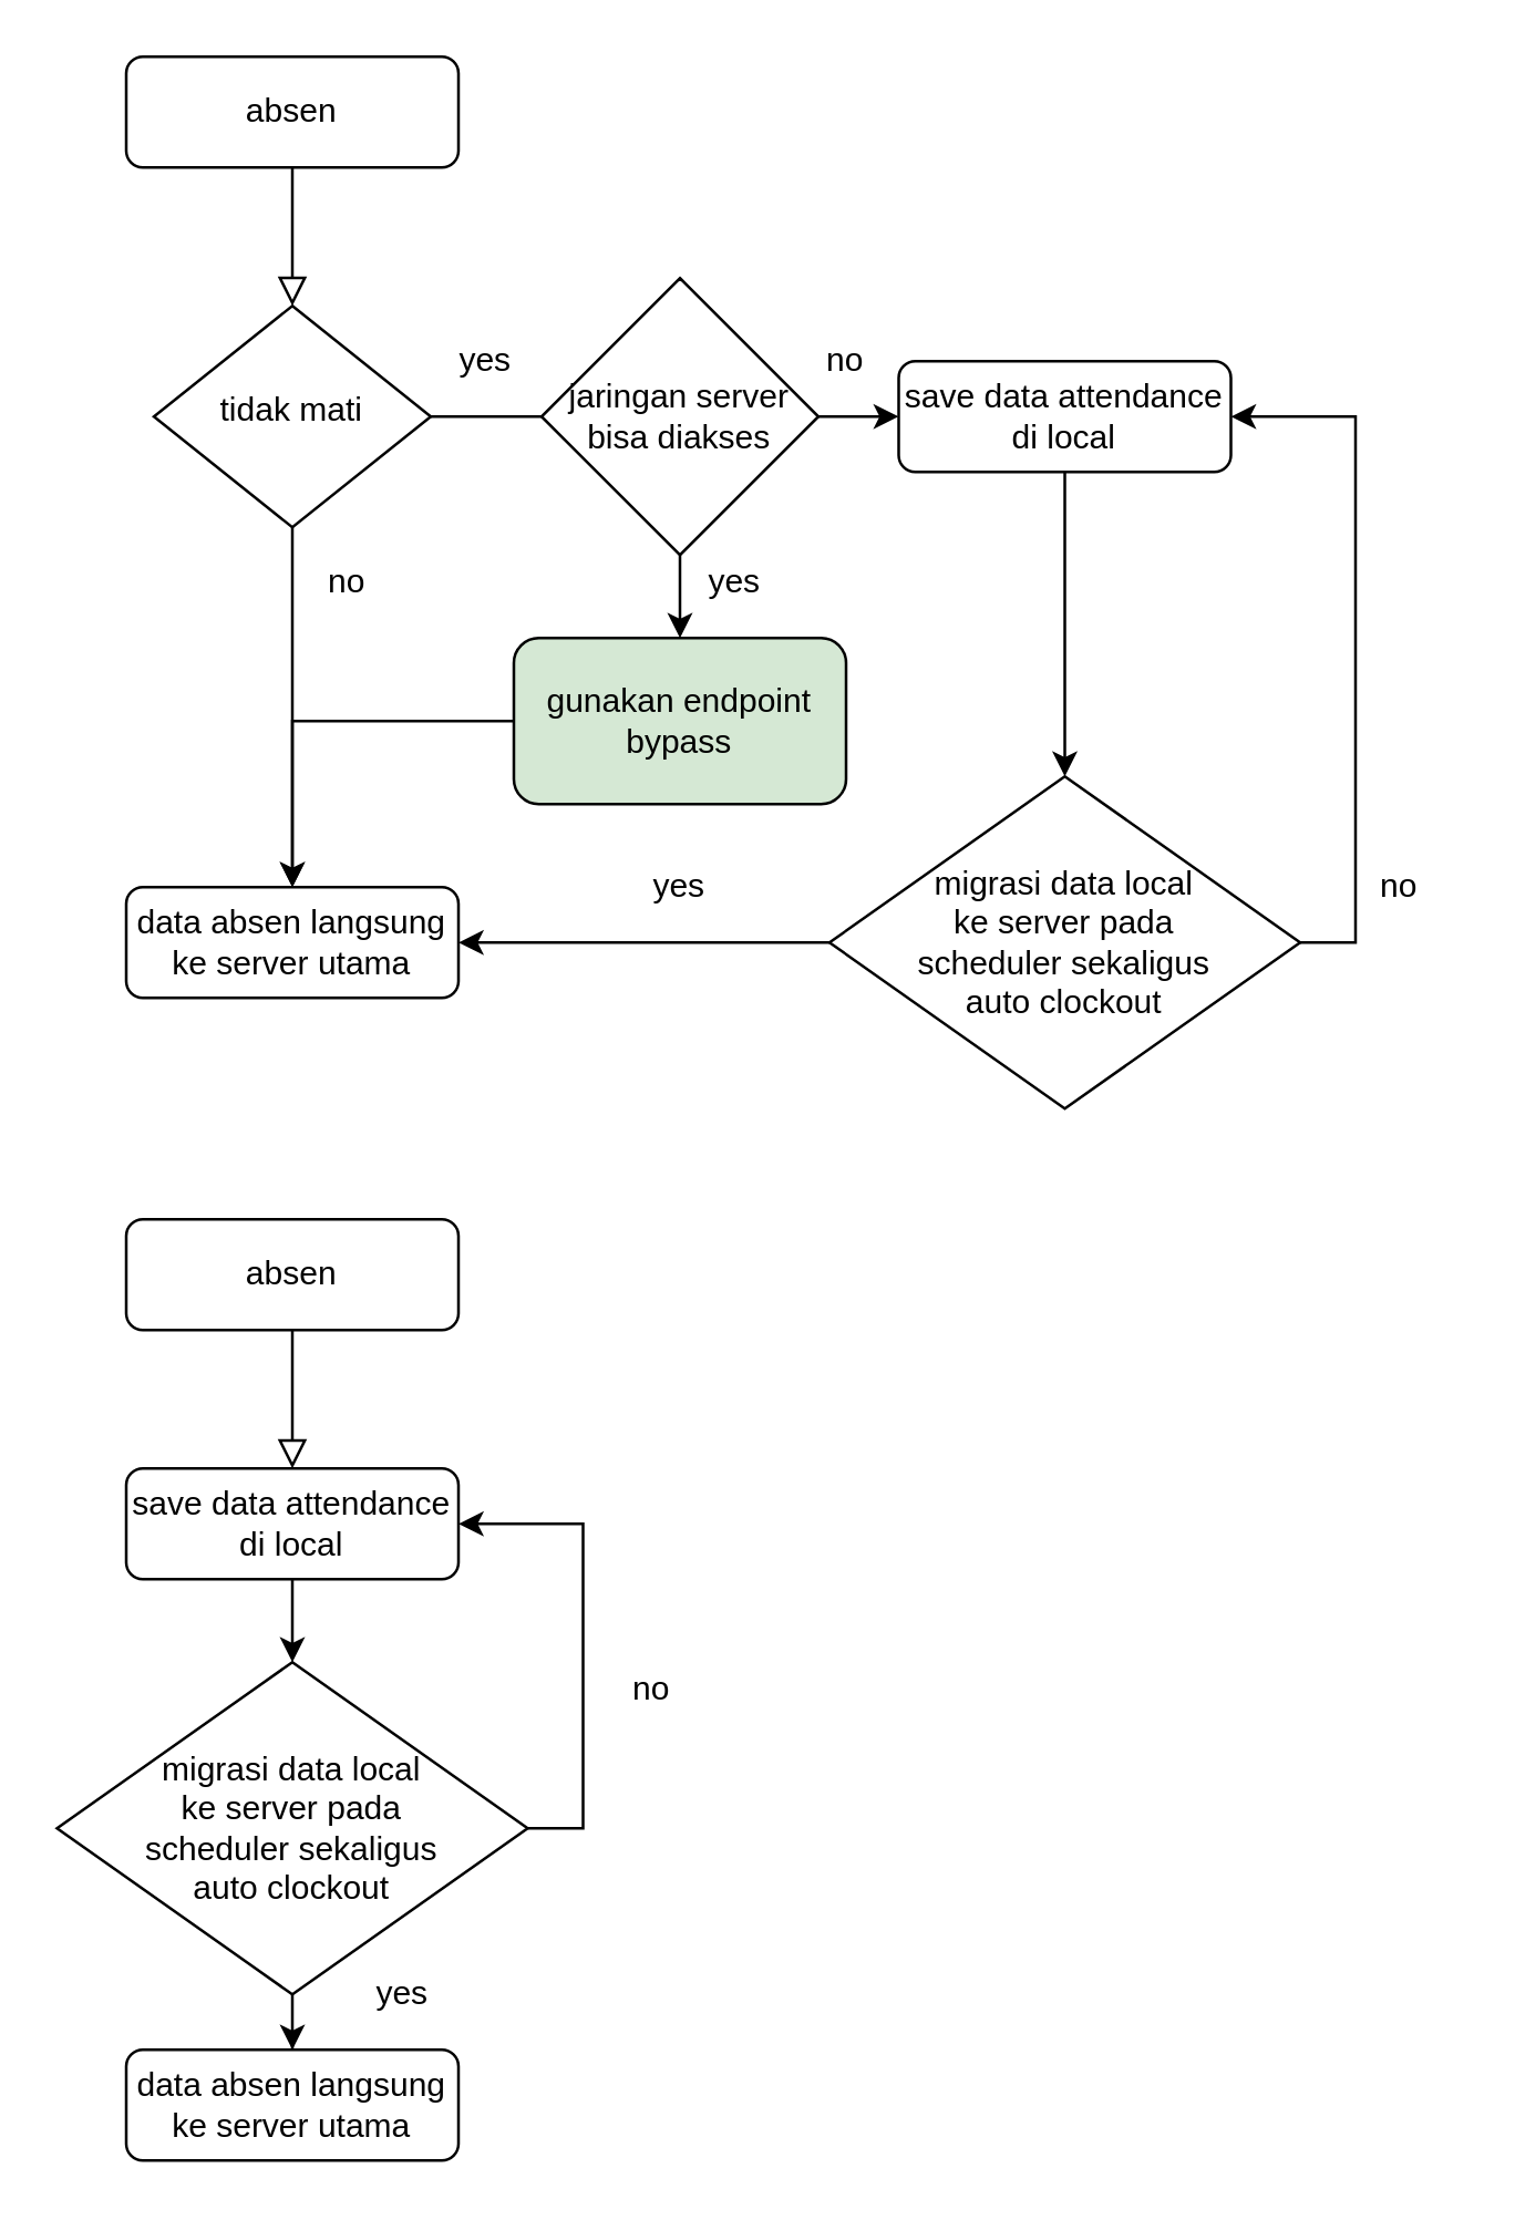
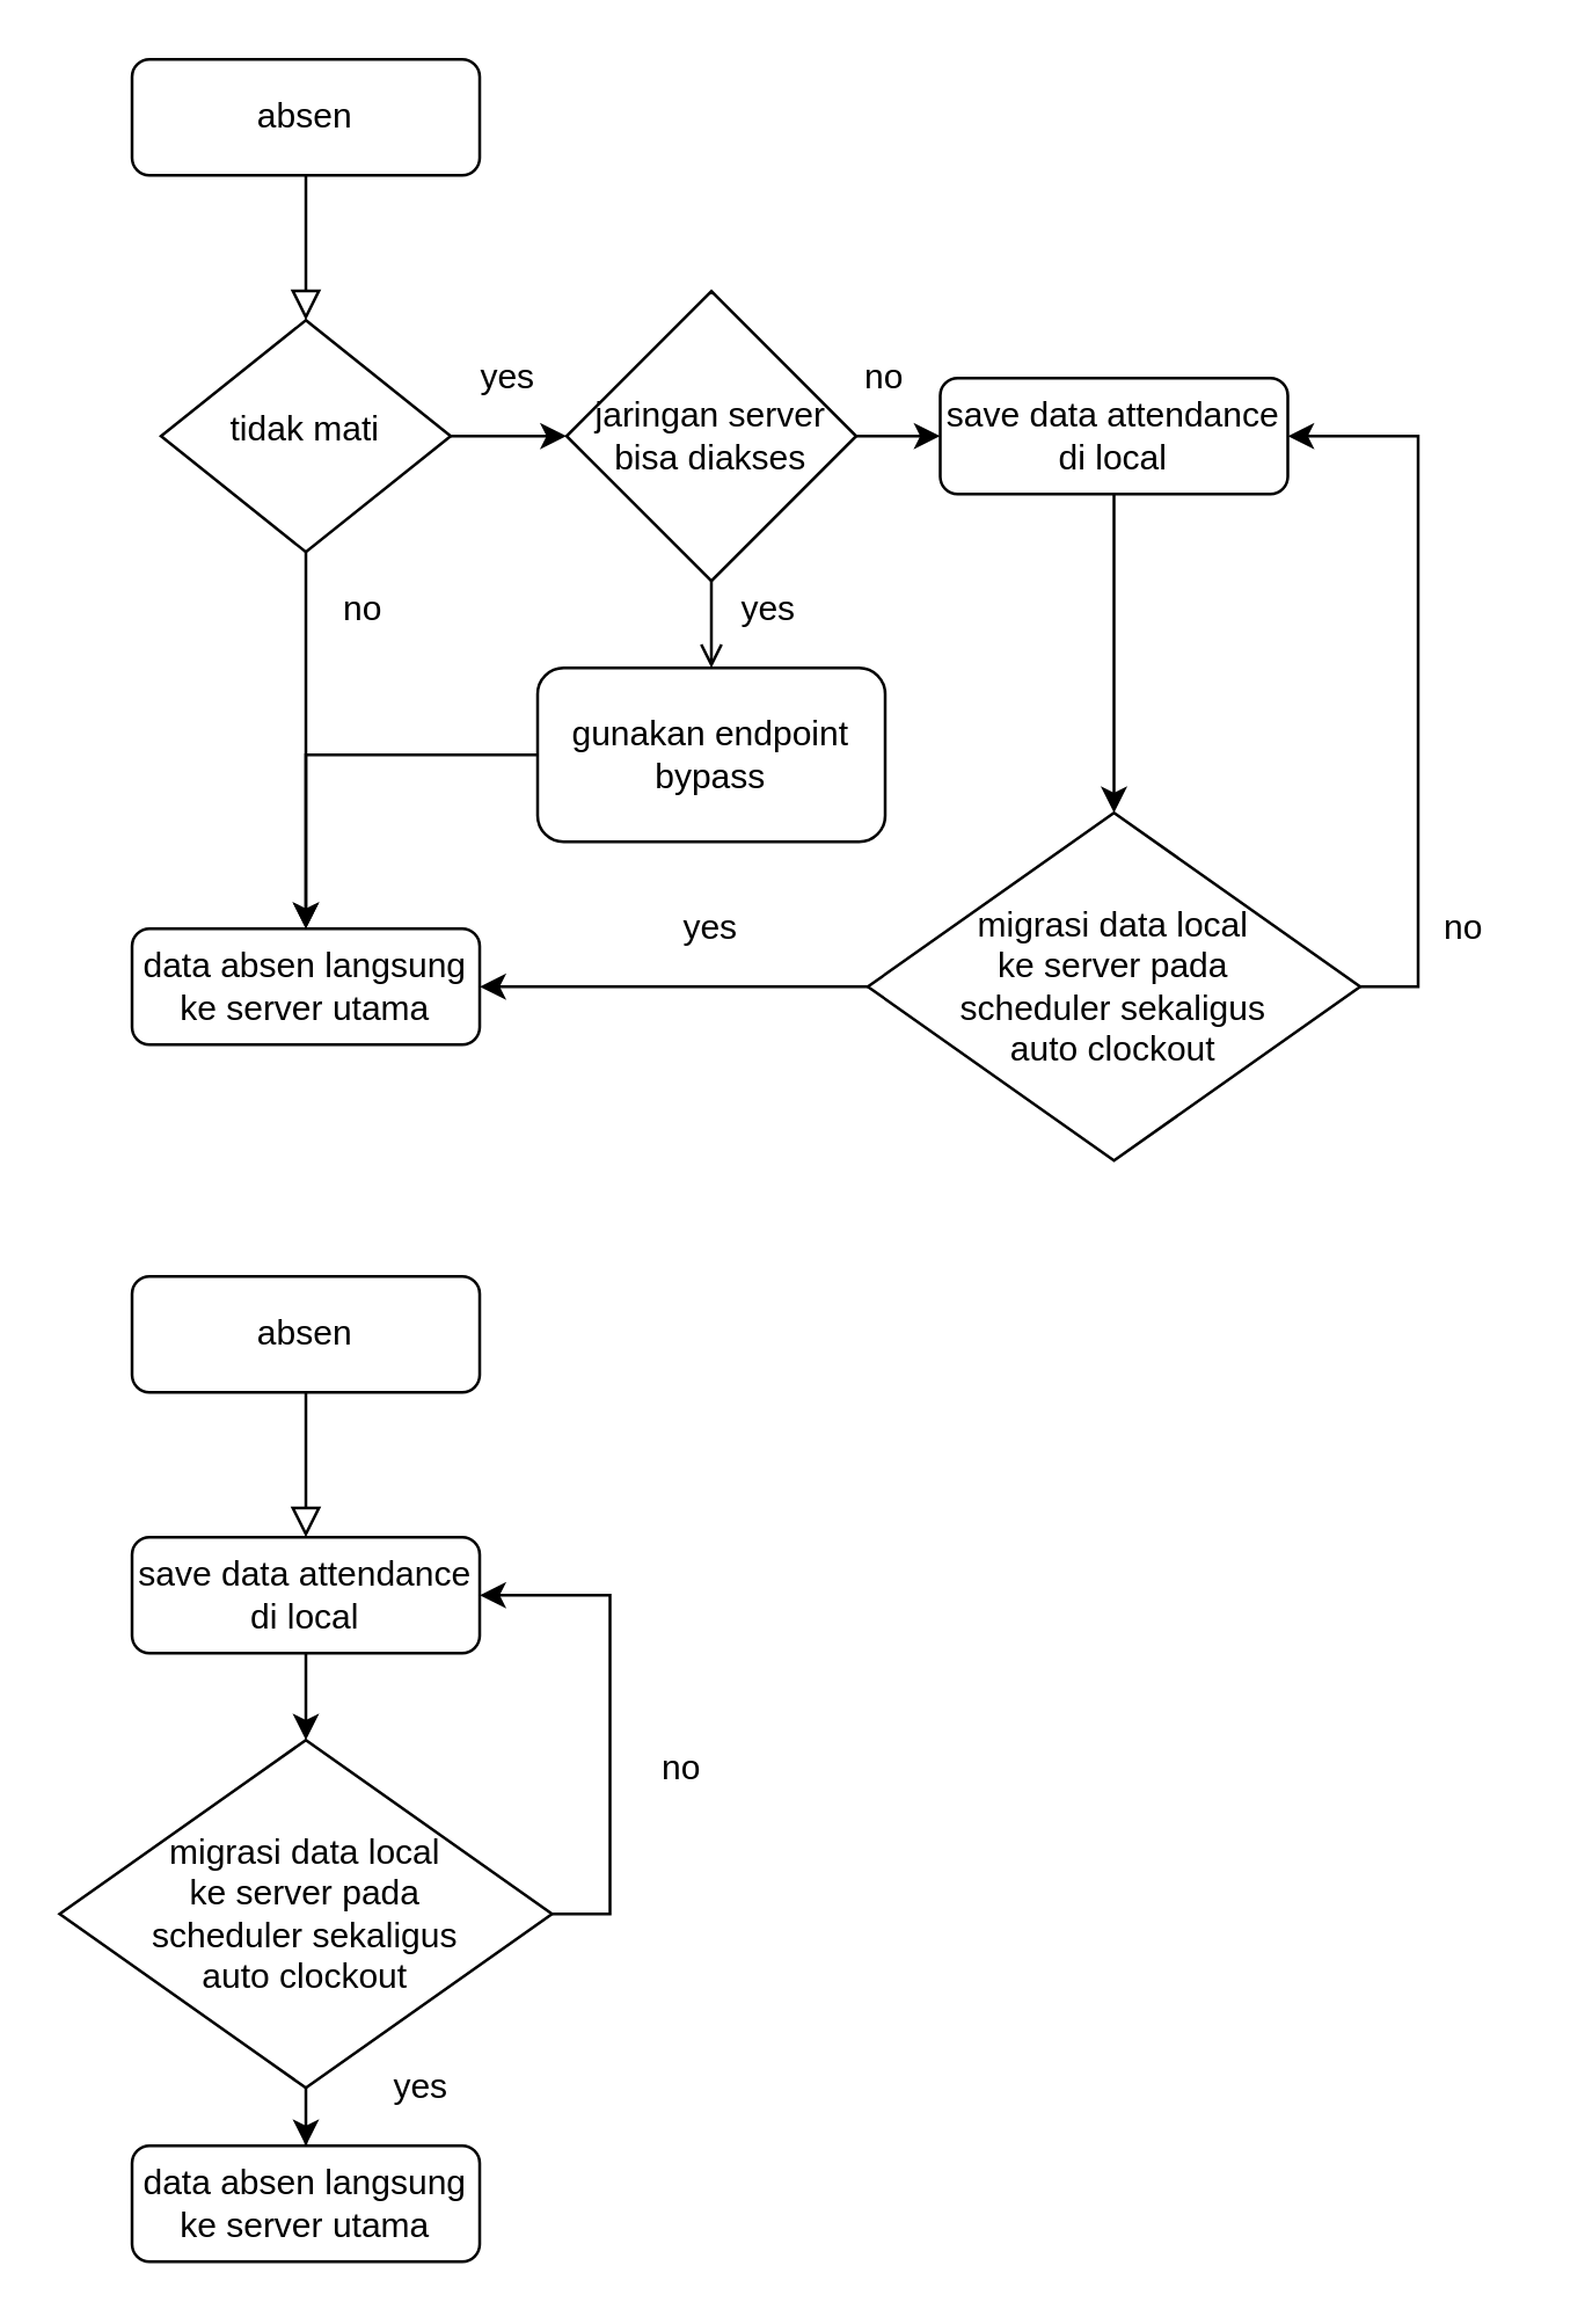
- <mxCell id="5" value="" style="edgeStyle=orthogonalEdgeStyle;rounded=0;orthogonalLoop=1;jettySize=auto;html=1;endArrow=none;" edge="1" parent="1" source="6" target="17"><mxGeometry relative="1" as="geometry" /></mxCell>
+ <mxCell id="5" value="" style="edgeStyle=orthogonalEdgeStyle;rounded=0;orthogonalLoop=1;jettySize=auto;html=1;" edge="1" parent="1" source="6" target="17"><mxGeometry relative="1" as="geometry" /></mxCell>
- <mxCell id="15" value="" style="edgeStyle=orthogonalEdgeStyle;rounded=0;orthogonalLoop=1;jettySize=auto;html=1;" edge="1" parent="1" source="17" target="19"><mxGeometry relative="1" as="geometry" /></mxCell>
+ <mxCell id="15" value="" style="edgeStyle=orthogonalEdgeStyle;rounded=0;orthogonalLoop=1;jettySize=auto;html=1;endArrow=open;" edge="1" parent="1" source="17" target="19"><mxGeometry relative="1" as="geometry" /></mxCell>
- <mxCell id="19" value="&lt;div&gt;gunakan endpoint bypass&lt;/div&gt;" style="rounded=1;whiteSpace=wrap;html=1;fillColor=#d5e8d4;" vertex="1" parent="1"><mxGeometry x="185" y="230" width="120" height="60" as="geometry" /></mxCell>
+ <mxCell id="19" value="&lt;div&gt;gunakan endpoint bypass&lt;/div&gt;" style="rounded=1;whiteSpace=wrap;html=1;" vertex="1" parent="1"><mxGeometry x="185" y="230" width="120" height="60" as="geometry" /></mxCell>
